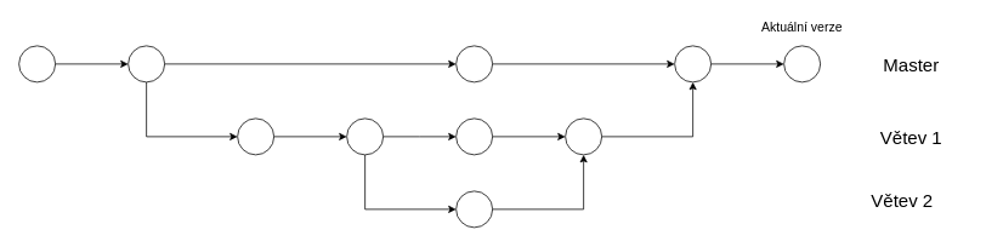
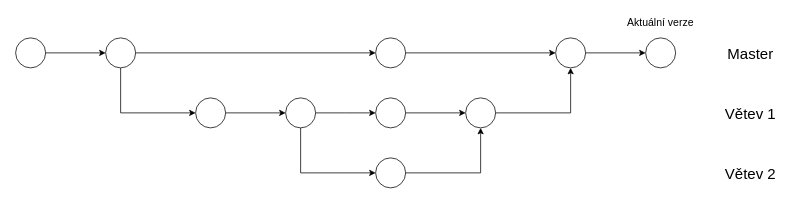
- <mxCell id="25" value="&lt;font style=&quot;font-size: 20px&quot;&gt;Větev 2&lt;/font&gt;" style="text;html=1;strokeColor=none;fillColor=none;align=center;verticalAlign=middle;whiteSpace=wrap;rounded=0;fontSize=14;" vertex="1" parent="1"><mxGeometry x="930" y="200" width="120" height="40" as="geometry" /></mxCell>
+ <mxCell id="25" value="&lt;font style=&quot;font-size: 20px&quot;&gt;Větev 2&lt;/font&gt;" style="text;html=1;strokeColor=none;fillColor=none;align=center;verticalAlign=middle;whiteSpace=wrap;rounded=0;fontSize=14;" vertex="1" parent="1"><mxGeometry x="940" y="210" width="120" height="40" as="geometry" /></mxCell>
